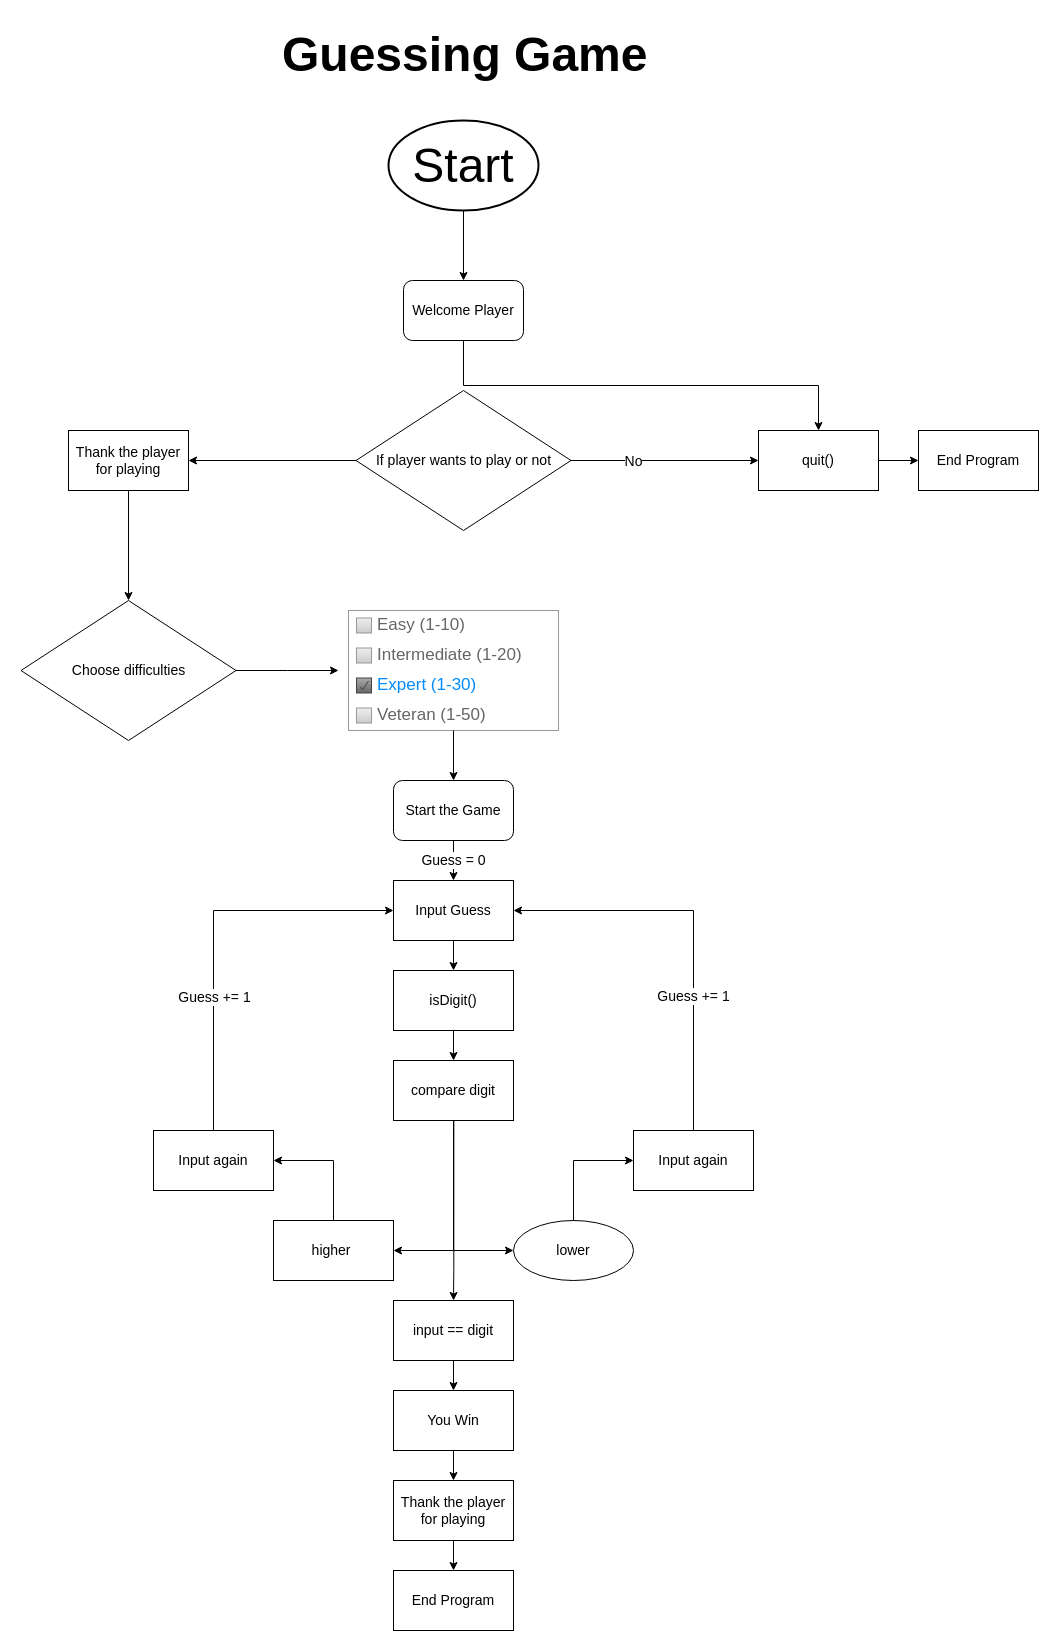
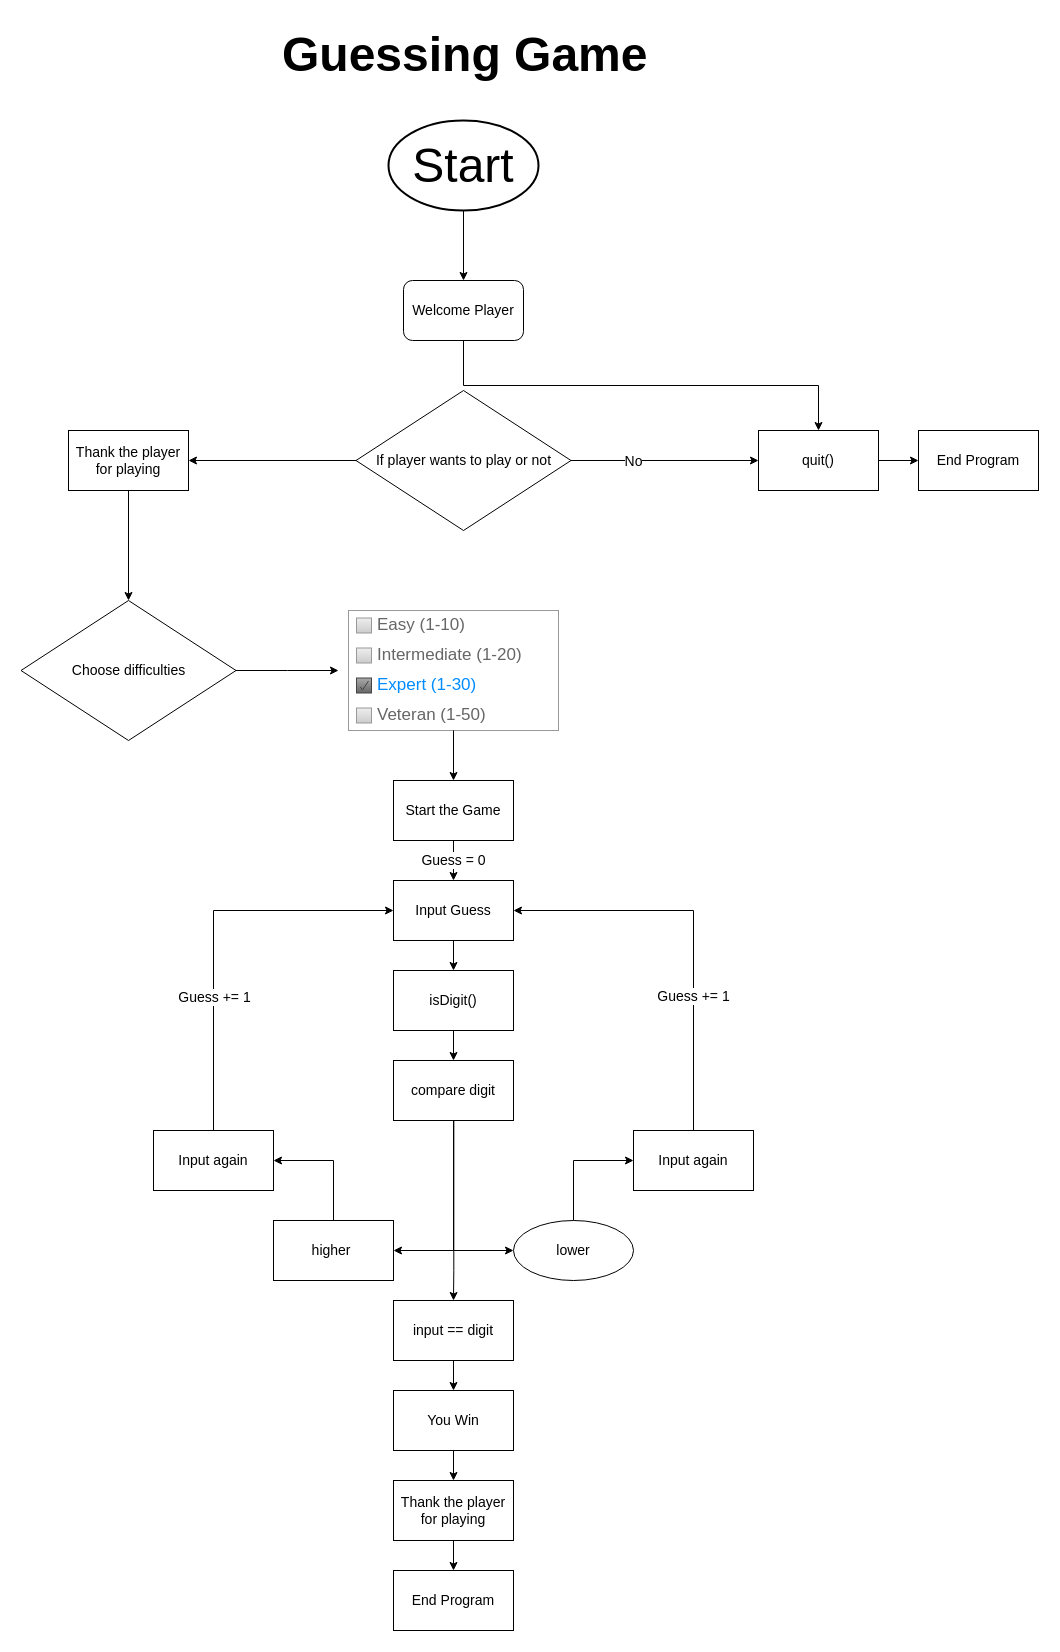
- <mxCell id="24" value="Start the Game" style="whiteSpace=wrap;html=1;shadow=0;glass=0;sketch=0;fontSize=14;gradientColor=none;rounded=1;" vertex="1" parent="1"><mxGeometry x="393" y="780" width="120" height="60" as="geometry" /></mxCell>
+ <mxCell id="24" value="Start the Game" style="rounded=0;whiteSpace=wrap;html=1;shadow=0;glass=0;sketch=0;fontSize=14;gradientColor=none;" vertex="1" parent="1"><mxGeometry x="393" y="780" width="120" height="60" as="geometry" /></mxCell>
